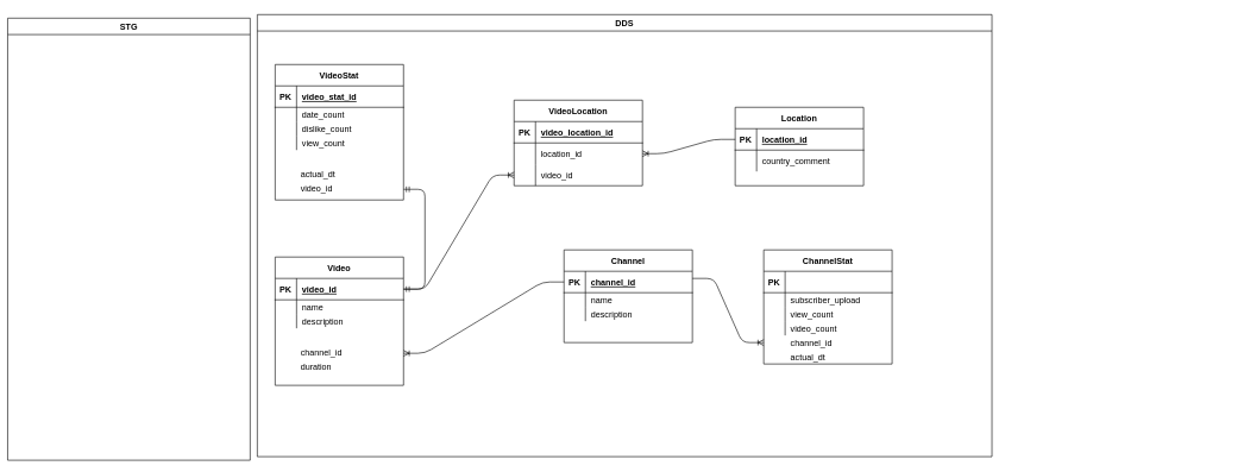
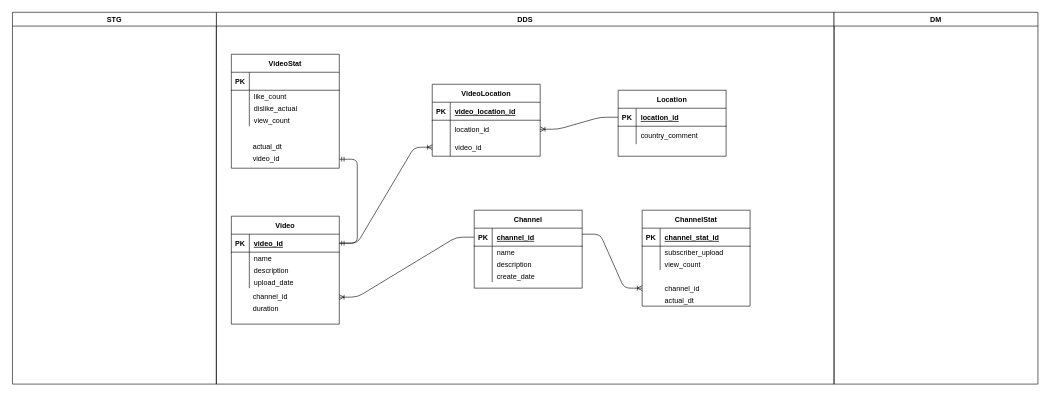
- <mxCell id="56" value="video_stat_id" style="shape=partialRectangle;connectable=0;fillColor=none;top=0;left=0;bottom=0;right=0;align=left;spacingLeft=6;fontStyle=5;overflow=hidden;" vertex="1" parent="54"><mxGeometry x="30" width="150" height="30" as="geometry" /></mxCell>
- <mxCell id="59" value="date_count" style="shape=partialRectangle;connectable=0;fillColor=none;top=0;left=0;bottom=0;right=0;align=left;spacingLeft=6;overflow=hidden;" vertex="1" parent="57"><mxGeometry x="30" width="150" height="20" as="geometry" /></mxCell>
+ <mxCell id="59" value="like_count" style="shape=partialRectangle;connectable=0;fillColor=none;top=0;left=0;bottom=0;right=0;align=left;spacingLeft=6;overflow=hidden;" vertex="1" parent="57"><mxGeometry x="30" width="150" height="20" as="geometry" /></mxCell>
- <mxCell id="62" value="dislike_count" style="shape=partialRectangle;connectable=0;fillColor=none;top=0;left=0;bottom=0;right=0;align=left;spacingLeft=6;overflow=hidden;" vertex="1" parent="60"><mxGeometry x="30" width="150" height="20" as="geometry" /></mxCell>
+ <mxCell id="62" value="dislike_actual" style="shape=partialRectangle;connectable=0;fillColor=none;top=0;left=0;bottom=0;right=0;align=left;spacingLeft=6;overflow=hidden;" vertex="1" parent="60"><mxGeometry x="30" width="150" height="20" as="geometry" /></mxCell>
+ <mxCell id="84" value="DM" style="swimlane;" vertex="1" parent="1"><mxGeometry x="1390" y="20" width="340" height="620" as="geometry" /></mxCell>
- <mxCell id="85" value="STG" style="swimlane;" vertex="1" parent="1"><mxGeometry x="10" y="25" width="340" height="620" as="geometry" /></mxCell>
+ <mxCell id="85" value="STG" style="swimlane;" vertex="1" parent="1"><mxGeometry x="20" y="20" width="340" height="620" as="geometry" /></mxCell>
+ <mxCell id="18" value="channel_stat_id" style="shape=partialRectangle;connectable=0;fillColor=none;top=0;left=0;bottom=0;right=0;align=left;spacingLeft=6;fontStyle=5;overflow=hidden;" vertex="1" parent="16"><mxGeometry x="30" width="150" height="30" as="geometry" /></mxCell>
+ <mxCell id="14" value="create_date" style="shape=partialRectangle;connectable=0;fillColor=none;top=0;left=0;bottom=0;right=0;align=left;spacingLeft=6;overflow=hidden;" vertex="1" parent="12"><mxGeometry x="30" width="150" height="20" as="geometry" /></mxCell>
- <mxCell id="27" value="video_count" style="shape=partialRectangle;connectable=0;fillColor=none;top=0;left=0;bottom=0;right=0;align=left;spacingLeft=6;overflow=hidden;" vertex="1" parent="25"><mxGeometry x="30" width="150" height="20" as="geometry" /></mxCell>
+ <mxCell id="80" value="upload_date" style="shape=partialRectangle;connectable=0;fillColor=none;top=0;left=0;bottom=0;right=0;align=left;spacingLeft=6;overflow=hidden;" vertex="1" parent="78"><mxGeometry x="30" width="150" height="20" as="geometry" /></mxCell>
